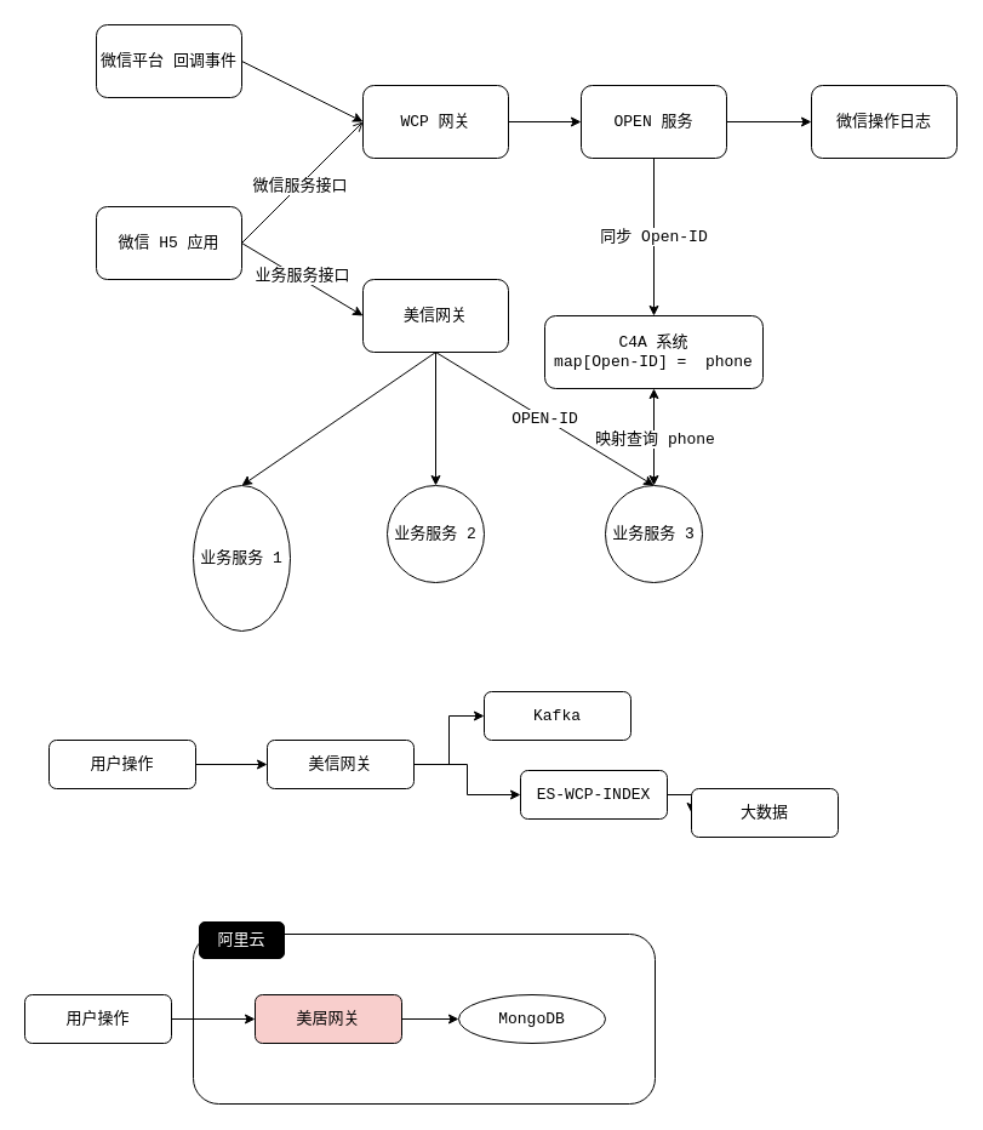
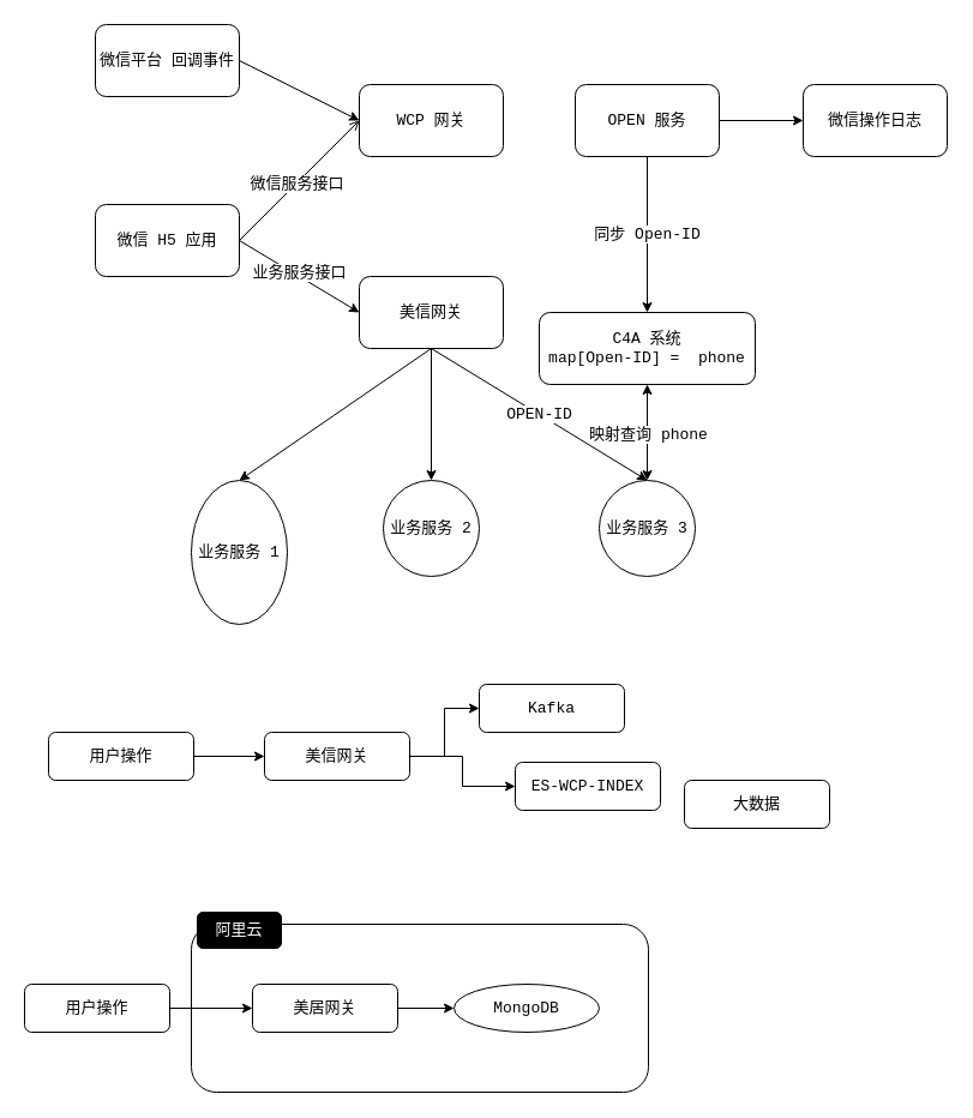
- <mxCell id="4" style="edgeStyle=orthogonalEdgeStyle;rounded=0;orthogonalLoop=1;jettySize=auto;html=1;exitX=1;exitY=0.5;exitDx=0;exitDy=0;entryX=0;entryY=0.5;entryDx=0;entryDy=0;fontFamily=Courier New;fontSize=13;" edge="1" parent="1" source="5" target="3"><mxGeometry relative="1" as="geometry" /></mxCell>
- <mxCell id="31" style="edgeStyle=orthogonalEdgeStyle;rounded=0;orthogonalLoop=1;jettySize=auto;html=1;exitX=1;exitY=0.5;exitDx=0;exitDy=0;fontFamily=Courier New;fontSize=13;" edge="1" parent="1" source="32" target="33"><mxGeometry relative="1" as="geometry" /></mxCell>
- <mxCell id="37" value="美居网关" style="rounded=1;whiteSpace=wrap;html=1;fontFamily=Courier New;fontSize=13;fillColor=#f8cecc;" vertex="1" parent="1"><mxGeometry x="210" y="820" width="121" height="40" as="geometry" /></mxCell>
+ <mxCell id="37" value="美居网关" style="rounded=1;whiteSpace=wrap;html=1;fontFamily=Courier New;fontSize=13;" vertex="1" parent="1"><mxGeometry x="210" y="820" width="121" height="40" as="geometry" /></mxCell>
